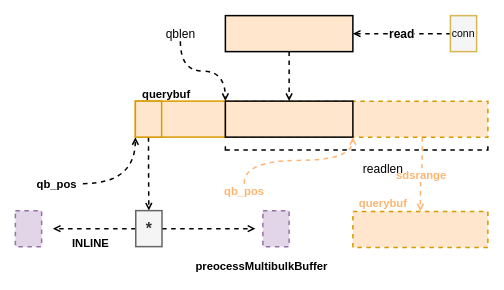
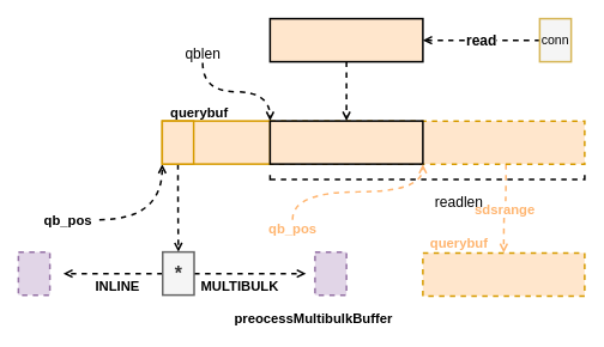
- <mxCell id="5" value="qblen" style="text;html=1;align=center;verticalAlign=middle;resizable=0;points=[];autosize=1;strokeColor=none;fillColor=none;fontSize=16;fontStyle=0" parent="1" vertex="1"><mxGeometry x="215" y="34" width="50" height="20" as="geometry" /></mxCell>
+ <mxCell id="5" value="qblen" style="text;html=1;align=center;verticalAlign=middle;resizable=0;points=[];autosize=1;strokeColor=none;fillColor=none;fontSize=16;fontStyle=0" parent="1" vertex="1"><mxGeometry x="200" y="49" width="50" height="20" as="geometry" /></mxCell>
+ <mxCell id="21" value="MULTIBULK" style="text;html=1;align=center;verticalAlign=middle;resizable=0;points=[];autosize=1;strokeColor=none;fillColor=none;fontSize=15;fontStyle=1" parent="1" vertex="1"><mxGeometry x="215.5" y="308" width="100" height="20" as="geometry" /></mxCell>
- <mxCell id="22" value="INLINE" style="text;html=1;align=center;verticalAlign=middle;resizable=0;points=[];autosize=1;strokeColor=none;fillColor=none;fontSize=15;fontStyle=1" parent="1" vertex="1"><mxGeometry x="90" y="313" width="60" height="20" as="geometry" /></mxCell>
+ <mxCell id="22" value="INLINE" style="text;html=1;align=center;verticalAlign=middle;resizable=0;points=[];autosize=1;strokeColor=none;fillColor=none;fontSize=15;fontStyle=1" parent="1" vertex="1"><mxGeometry x="100" y="308" width="60" height="20" as="geometry" /></mxCell>
